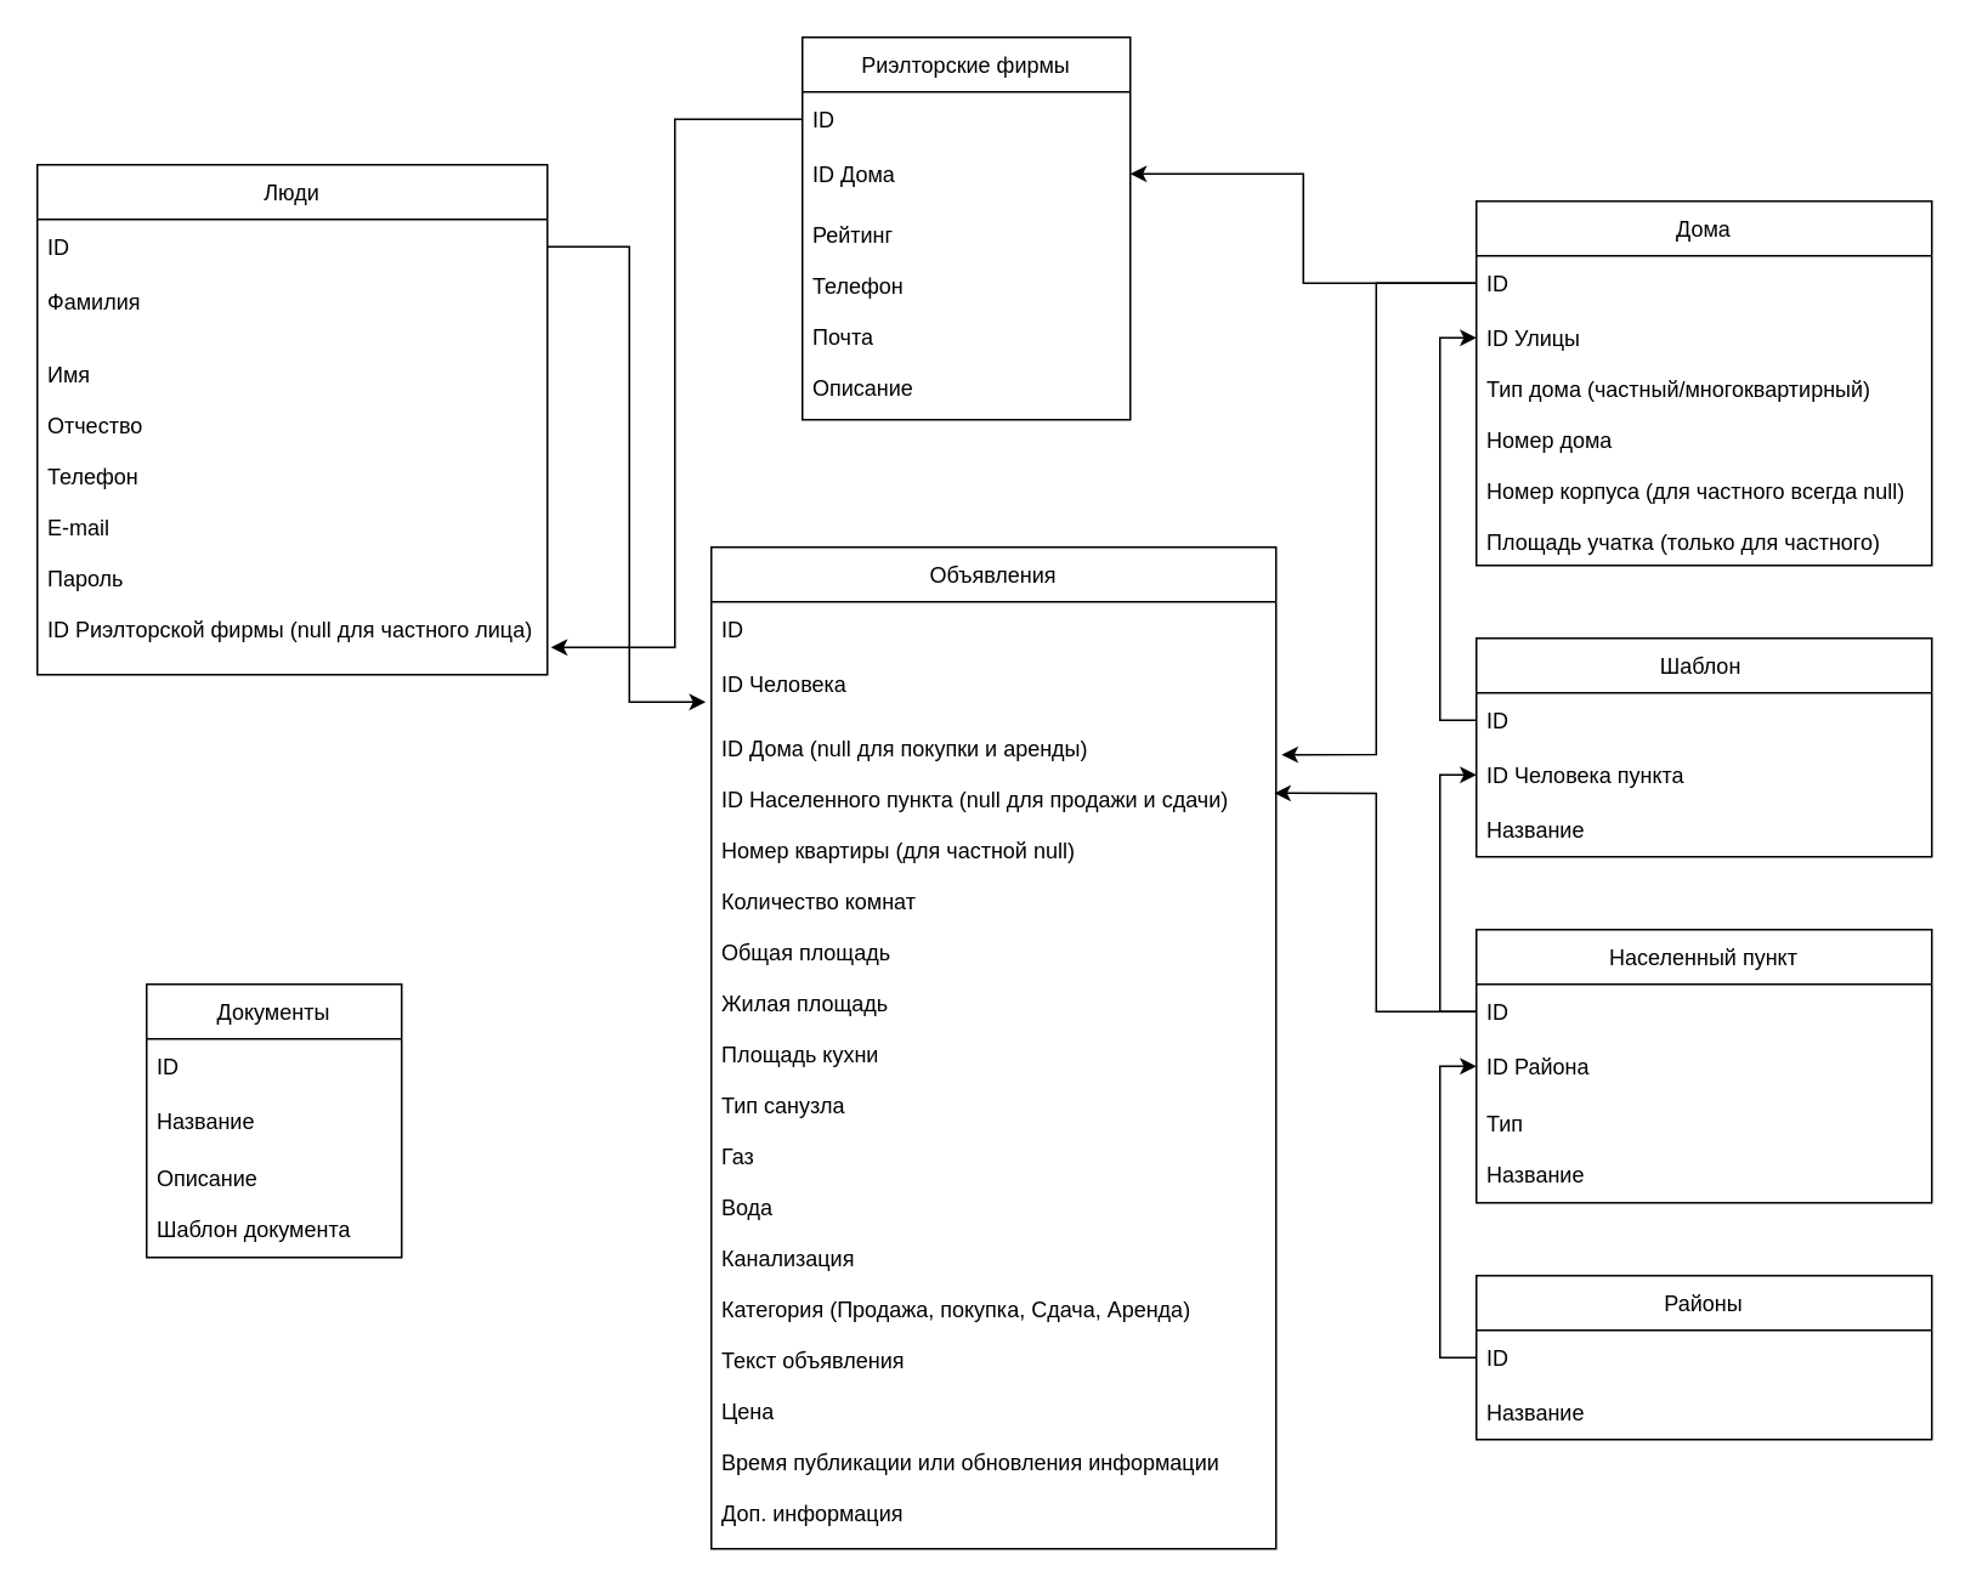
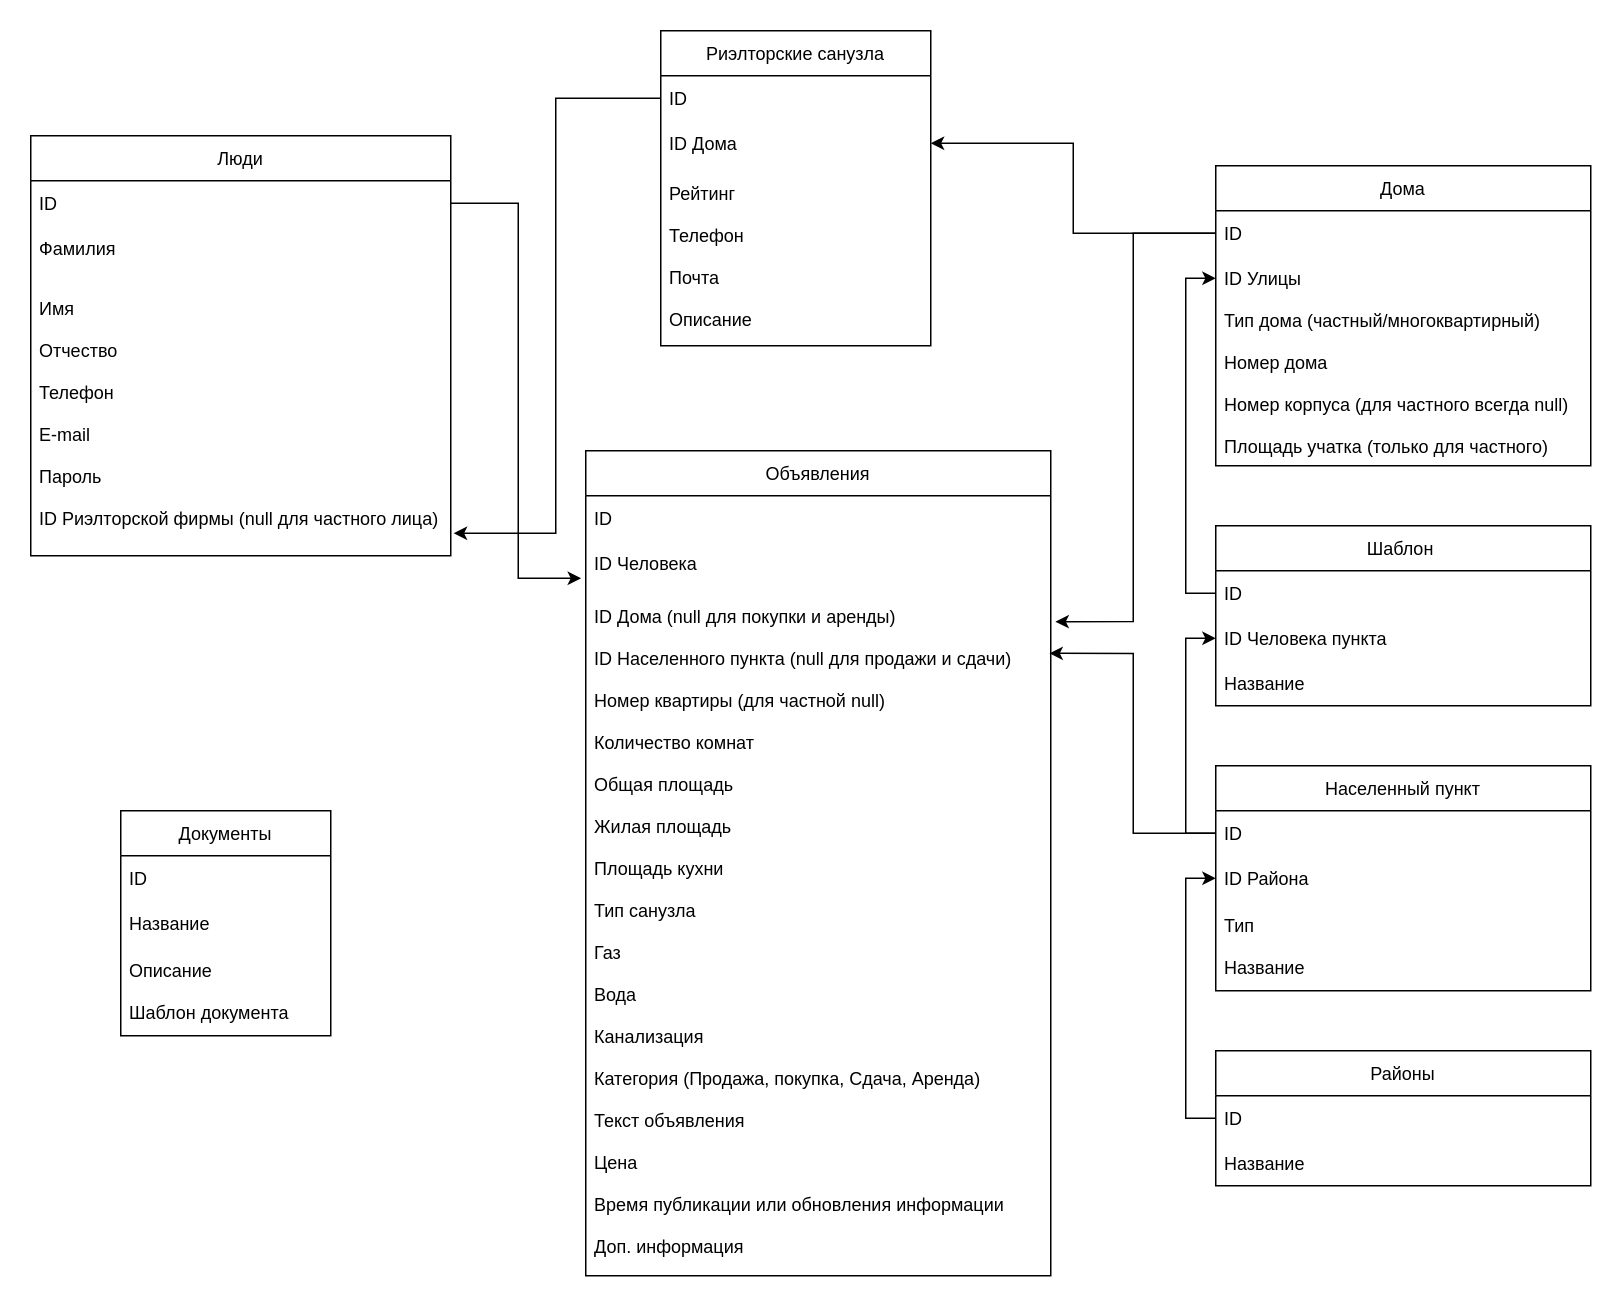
- <mxCell id="21" value="Риэлторские фирмы" style="swimlane;fontStyle=0;childLayout=stackLayout;horizontal=1;startSize=30;horizontalStack=0;resizeParent=1;resizeParentMax=0;resizeLast=0;collapsible=1;marginBottom=0;" vertex="1" parent="1"><mxGeometry x="440" y="20" width="180" height="210" as="geometry" /></mxCell>
+ <mxCell id="21" value="Риэлторские санузла" style="swimlane;fontStyle=0;childLayout=stackLayout;horizontal=1;startSize=30;horizontalStack=0;resizeParent=1;resizeParentMax=0;resizeLast=0;collapsible=1;marginBottom=0;" vertex="1" parent="1"><mxGeometry x="440" y="20" width="180" height="210" as="geometry" /></mxCell>
